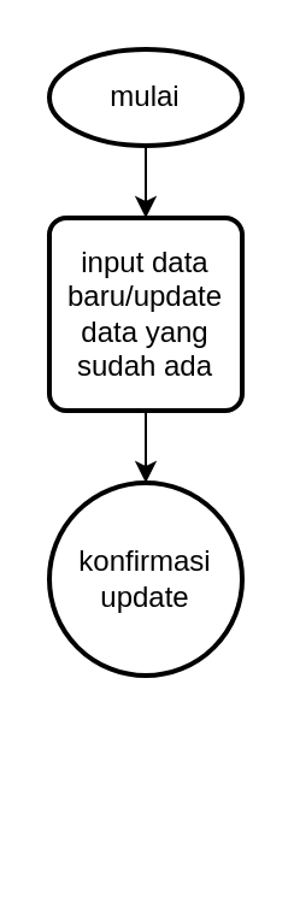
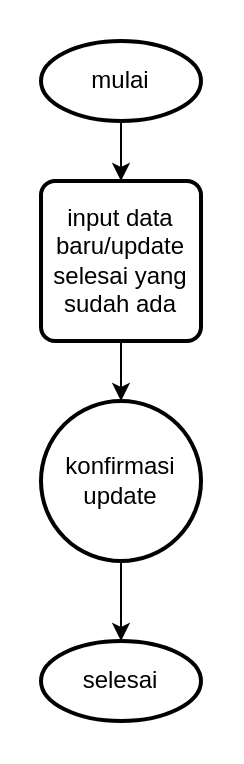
- <mxCell id="5" value="input data baru/update data yang sudah ada" style="rounded=1;whiteSpace=wrap;html=1;absoluteArcSize=1;arcSize=14;strokeWidth=2;" vertex="1" parent="1"><mxGeometry x="20" y="90" width="80" height="80" as="geometry" /></mxCell>
+ <mxCell id="5" value="input data baru/update selesai yang sudah ada" style="rounded=1;whiteSpace=wrap;html=1;absoluteArcSize=1;arcSize=14;strokeWidth=2;" vertex="1" parent="1"><mxGeometry x="20" y="90" width="80" height="80" as="geometry" /></mxCell>
+ <mxCell id="6" style="edgeStyle=orthogonalEdgeStyle;rounded=0;orthogonalLoop=1;jettySize=auto;html=1;exitX=0.5;exitY=1;exitDx=0;exitDy=0;" edge="1" parent="1" source="7" target="8"><mxGeometry relative="1" as="geometry" /></mxCell>
+ <mxCell id="8" value="selesai" style="strokeWidth=2;html=1;shape=mxgraph.flowchart.start_1;whiteSpace=wrap;" vertex="1" parent="1"><mxGeometry x="20" y="320" width="80" height="40" as="geometry" /></mxCell>
